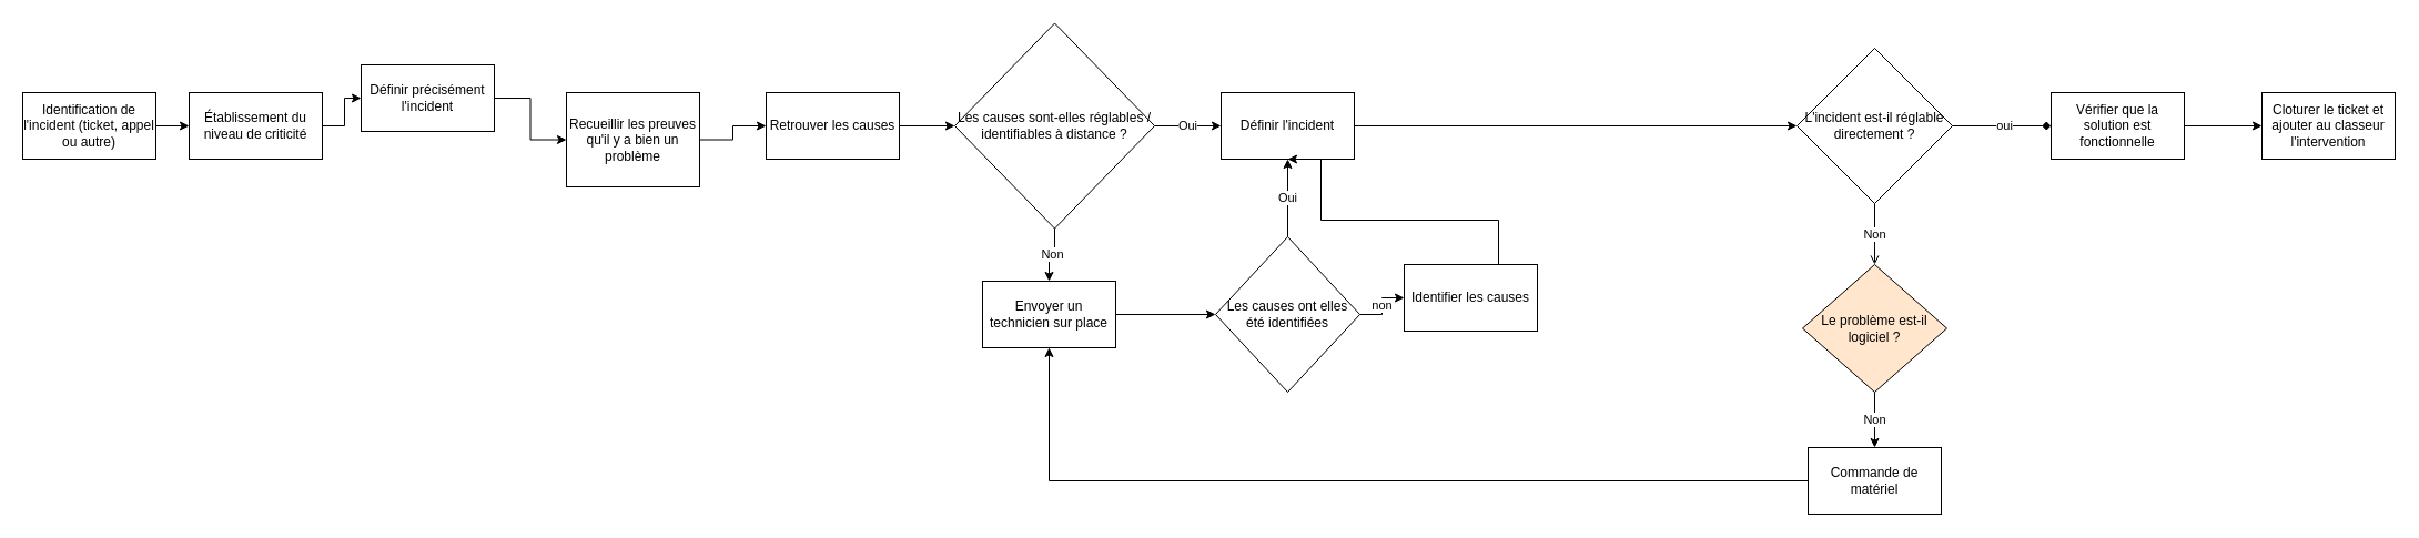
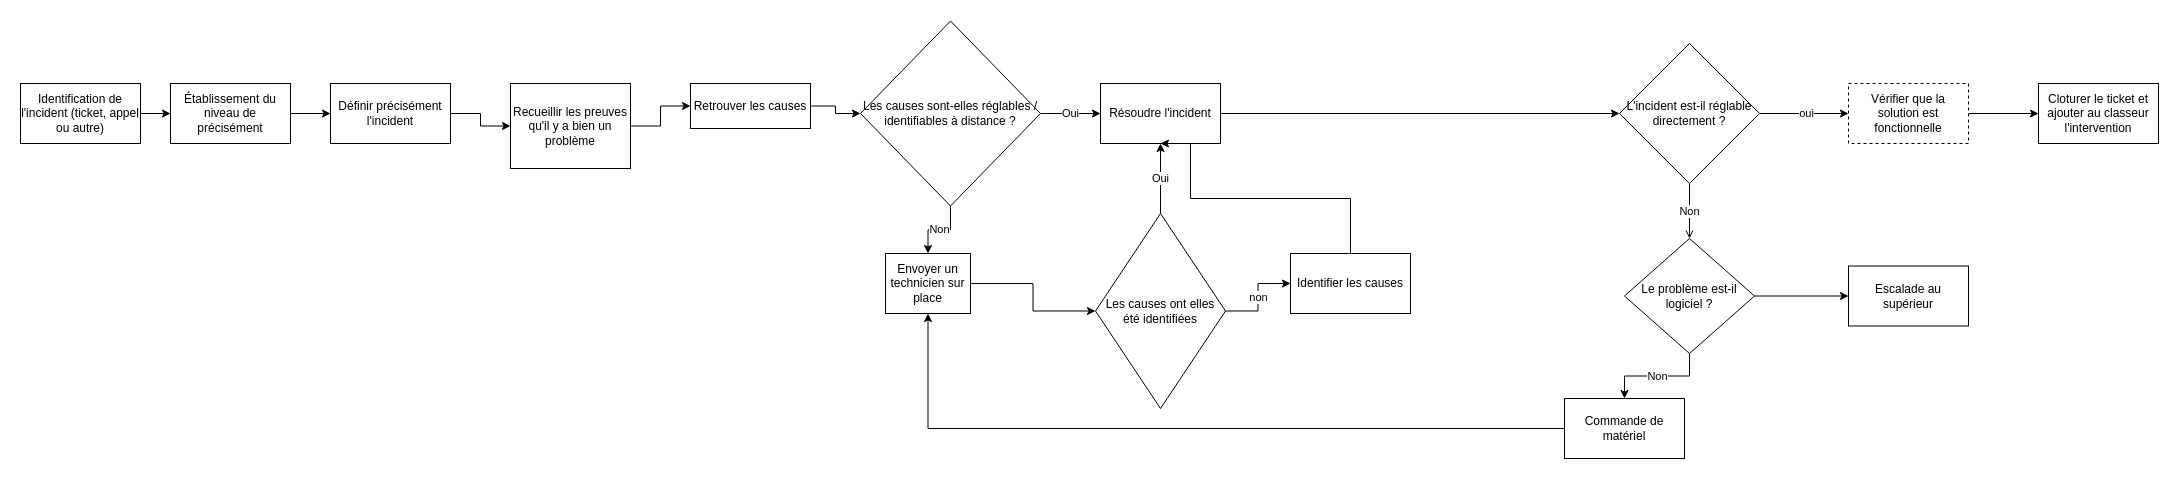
- <mxCell id="5" value="Définir précisément l'incident" style="whiteSpace=wrap;html=1;" vertex="1" parent="1"><mxGeometry x="325" y="58" width="120" height="60" as="geometry" /></mxCell>
+ <mxCell id="5" value="Définir précisément l'incident" style="whiteSpace=wrap;html=1;" vertex="1" parent="1"><mxGeometry x="330" y="83" width="120" height="60" as="geometry" /></mxCell>
- <mxCell id="36" value="Établissement du niveau de criticité" style="whiteSpace=wrap;html=1;" vertex="1" parent="1"><mxGeometry x="170" y="83" width="120" height="60" as="geometry" /></mxCell>
+ <mxCell id="36" value="Établissement du niveau de précisément" style="whiteSpace=wrap;html=1;" vertex="1" parent="1"><mxGeometry x="170" y="83" width="120" height="60" as="geometry" /></mxCell>
- <mxCell id="9" value="Retrouver les causes" style="whiteSpace=wrap;html=1;" vertex="1" parent="1"><mxGeometry x="690" y="83" width="120" height="60" as="geometry" /></mxCell>
+ <mxCell id="9" value="Retrouver les causes" style="whiteSpace=wrap;html=1;" vertex="1" parent="1"><mxGeometry x="690" y="83" width="120" height="45" as="geometry" /></mxCell>
- <mxCell id="16" value="Définir l'incident" style="whiteSpace=wrap;html=1;" vertex="1" parent="1"><mxGeometry x="1100" y="83" width="120" height="60" as="geometry" /></mxCell>
+ <mxCell id="16" value="Résoudre l'incident" style="whiteSpace=wrap;html=1;" vertex="1" parent="1"><mxGeometry x="1100" y="83" width="120" height="60" as="geometry" /></mxCell>
- <mxCell id="20" style="edgeStyle=orthogonalEdgeStyle;rounded=0;orthogonalLoop=1;jettySize=auto;html=1;exitX=1;exitY=0.5;exitDx=0;exitDy=0;endArrow=diamond;" edge="1" parent="1" source="23" target="18"><mxGeometry relative="1" as="geometry" /></mxCell>
+ <mxCell id="20" style="edgeStyle=orthogonalEdgeStyle;rounded=0;orthogonalLoop=1;jettySize=auto;html=1;exitX=1;exitY=0.5;exitDx=0;exitDy=0;" edge="1" parent="1" source="23" target="18"><mxGeometry relative="1" as="geometry" /></mxCell>
- <mxCell id="18" value="Vérifier que la solution est fonctionnelle" style="whiteSpace=wrap;html=1;" vertex="1" parent="1"><mxGeometry x="1848" y="83" width="120" height="60" as="geometry" /></mxCell>
+ <mxCell id="18" value="Vérifier que la solution est fonctionnelle" style="whiteSpace=wrap;html=1;dashed=1;" vertex="1" parent="1"><mxGeometry x="1848" y="83" width="120" height="60" as="geometry" /></mxCell>
- <mxCell id="30" value="Identifier les causes" style="whiteSpace=wrap;html=1;" vertex="1" parent="1"><mxGeometry x="1265" y="238" width="120" height="60" as="geometry" /></mxCell>
+ <mxCell id="30" value="Identifier les causes" style="whiteSpace=wrap;html=1;" vertex="1" parent="1"><mxGeometry x="1290" y="253" width="120" height="60" as="geometry" /></mxCell>
- <mxCell id="14" value="Envoyer un technicien sur place" style="whiteSpace=wrap;html=1;" vertex="1" parent="1"><mxGeometry x="885" y="253" width="120" height="60" as="geometry" /></mxCell>
+ <mxCell id="14" value="Envoyer un technicien sur place" style="whiteSpace=wrap;html=1;" vertex="1" parent="1"><mxGeometry x="885" y="253" width="85" height="60" as="geometry" /></mxCell>
- <mxCell id="28" value="Les causes ont elles été identifiées" style="rhombus;whiteSpace=wrap;html=1;" vertex="1" parent="1"><mxGeometry x="1095" y="213" width="130" height="140" as="geometry" /></mxCell>
+ <mxCell id="28" value="Les causes ont elles été identifiées" style="rhombus;whiteSpace=wrap;html=1;" vertex="1" parent="1"><mxGeometry x="1095" y="213" width="130" height="195" as="geometry" /></mxCell>
- <mxCell id="33" value="Le problème est-il logiciel ?" style="rhombus;whiteSpace=wrap;html=1;fillColor=#ffe6cc;" vertex="1" parent="1"><mxGeometry x="1624" y="238" width="130" height="115" as="geometry" /></mxCell>
+ <mxCell id="33" value="Le problème est-il logiciel ?" style="rhombus;whiteSpace=wrap;html=1;" vertex="1" parent="1"><mxGeometry x="1624" y="238" width="130" height="115" as="geometry" /></mxCell>
+ <mxCell id="32" style="edgeStyle=orthogonalEdgeStyle;rounded=0;orthogonalLoop=1;jettySize=auto;html=1;exitX=1;exitY=0.5;exitDx=0;exitDy=0;" edge="1" parent="1" source="33" target="34"><mxGeometry relative="1" as="geometry" /></mxCell>
+ <mxCell id="34" value="Escalade au supérieur" style="whiteSpace=wrap;html=1;" vertex="1" parent="1"><mxGeometry x="1848" y="265.5" width="120" height="60" as="geometry" /></mxCell>
- <mxCell id="25" value="Commande de matériel" style="whiteSpace=wrap;html=1;" vertex="1" parent="1"><mxGeometry x="1629" y="403" width="120" height="60" as="geometry" /></mxCell>
+ <mxCell id="25" value="Commande de matériel" style="whiteSpace=wrap;html=1;" vertex="1" parent="1"><mxGeometry x="1564" y="398" width="120" height="60" as="geometry" /></mxCell>
